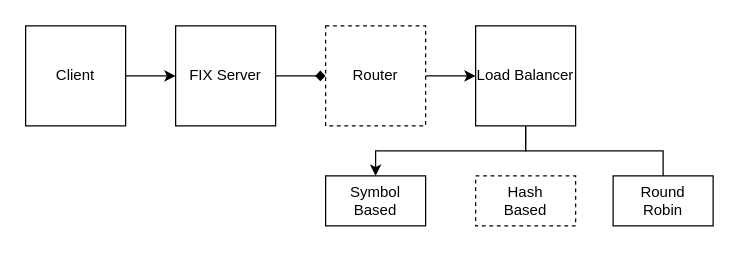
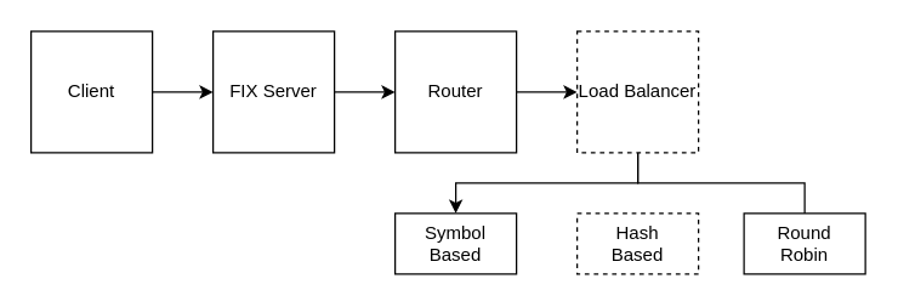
- <mxCell id="4" style="edgeStyle=orthogonalEdgeStyle;rounded=0;orthogonalLoop=1;jettySize=auto;html=1;entryX=0;entryY=0.5;entryDx=0;entryDy=0;endArrow=diamond;" parent="1" source="5" target="7" edge="1"><mxGeometry relative="1" as="geometry" /></mxCell>
+ <mxCell id="4" style="edgeStyle=orthogonalEdgeStyle;rounded=0;orthogonalLoop=1;jettySize=auto;html=1;entryX=0;entryY=0.5;entryDx=0;entryDy=0;" parent="1" source="5" target="7" edge="1"><mxGeometry relative="1" as="geometry" /></mxCell>
- <mxCell id="7" value="Router" style="whiteSpace=wrap;html=1;aspect=fixed;dashed=1;" parent="1" vertex="1"><mxGeometry x="260" width="80" height="80" as="geometry" y="20" /></mxCell>
+ <mxCell id="7" value="Router" style="whiteSpace=wrap;html=1;aspect=fixed;" parent="1" vertex="1"><mxGeometry x="260" width="80" height="80" as="geometry" y="20" /></mxCell>
- <mxCell id="10" value="Load Balancer" style="whiteSpace=wrap;html=1;aspect=fixed;" parent="1" vertex="1"><mxGeometry x="380" width="80" height="80" as="geometry" y="20" /></mxCell>
+ <mxCell id="10" value="Load Balancer" style="whiteSpace=wrap;html=1;aspect=fixed;dashed=1;" parent="1" vertex="1"><mxGeometry x="380" width="80" height="80" as="geometry" y="20" /></mxCell>
